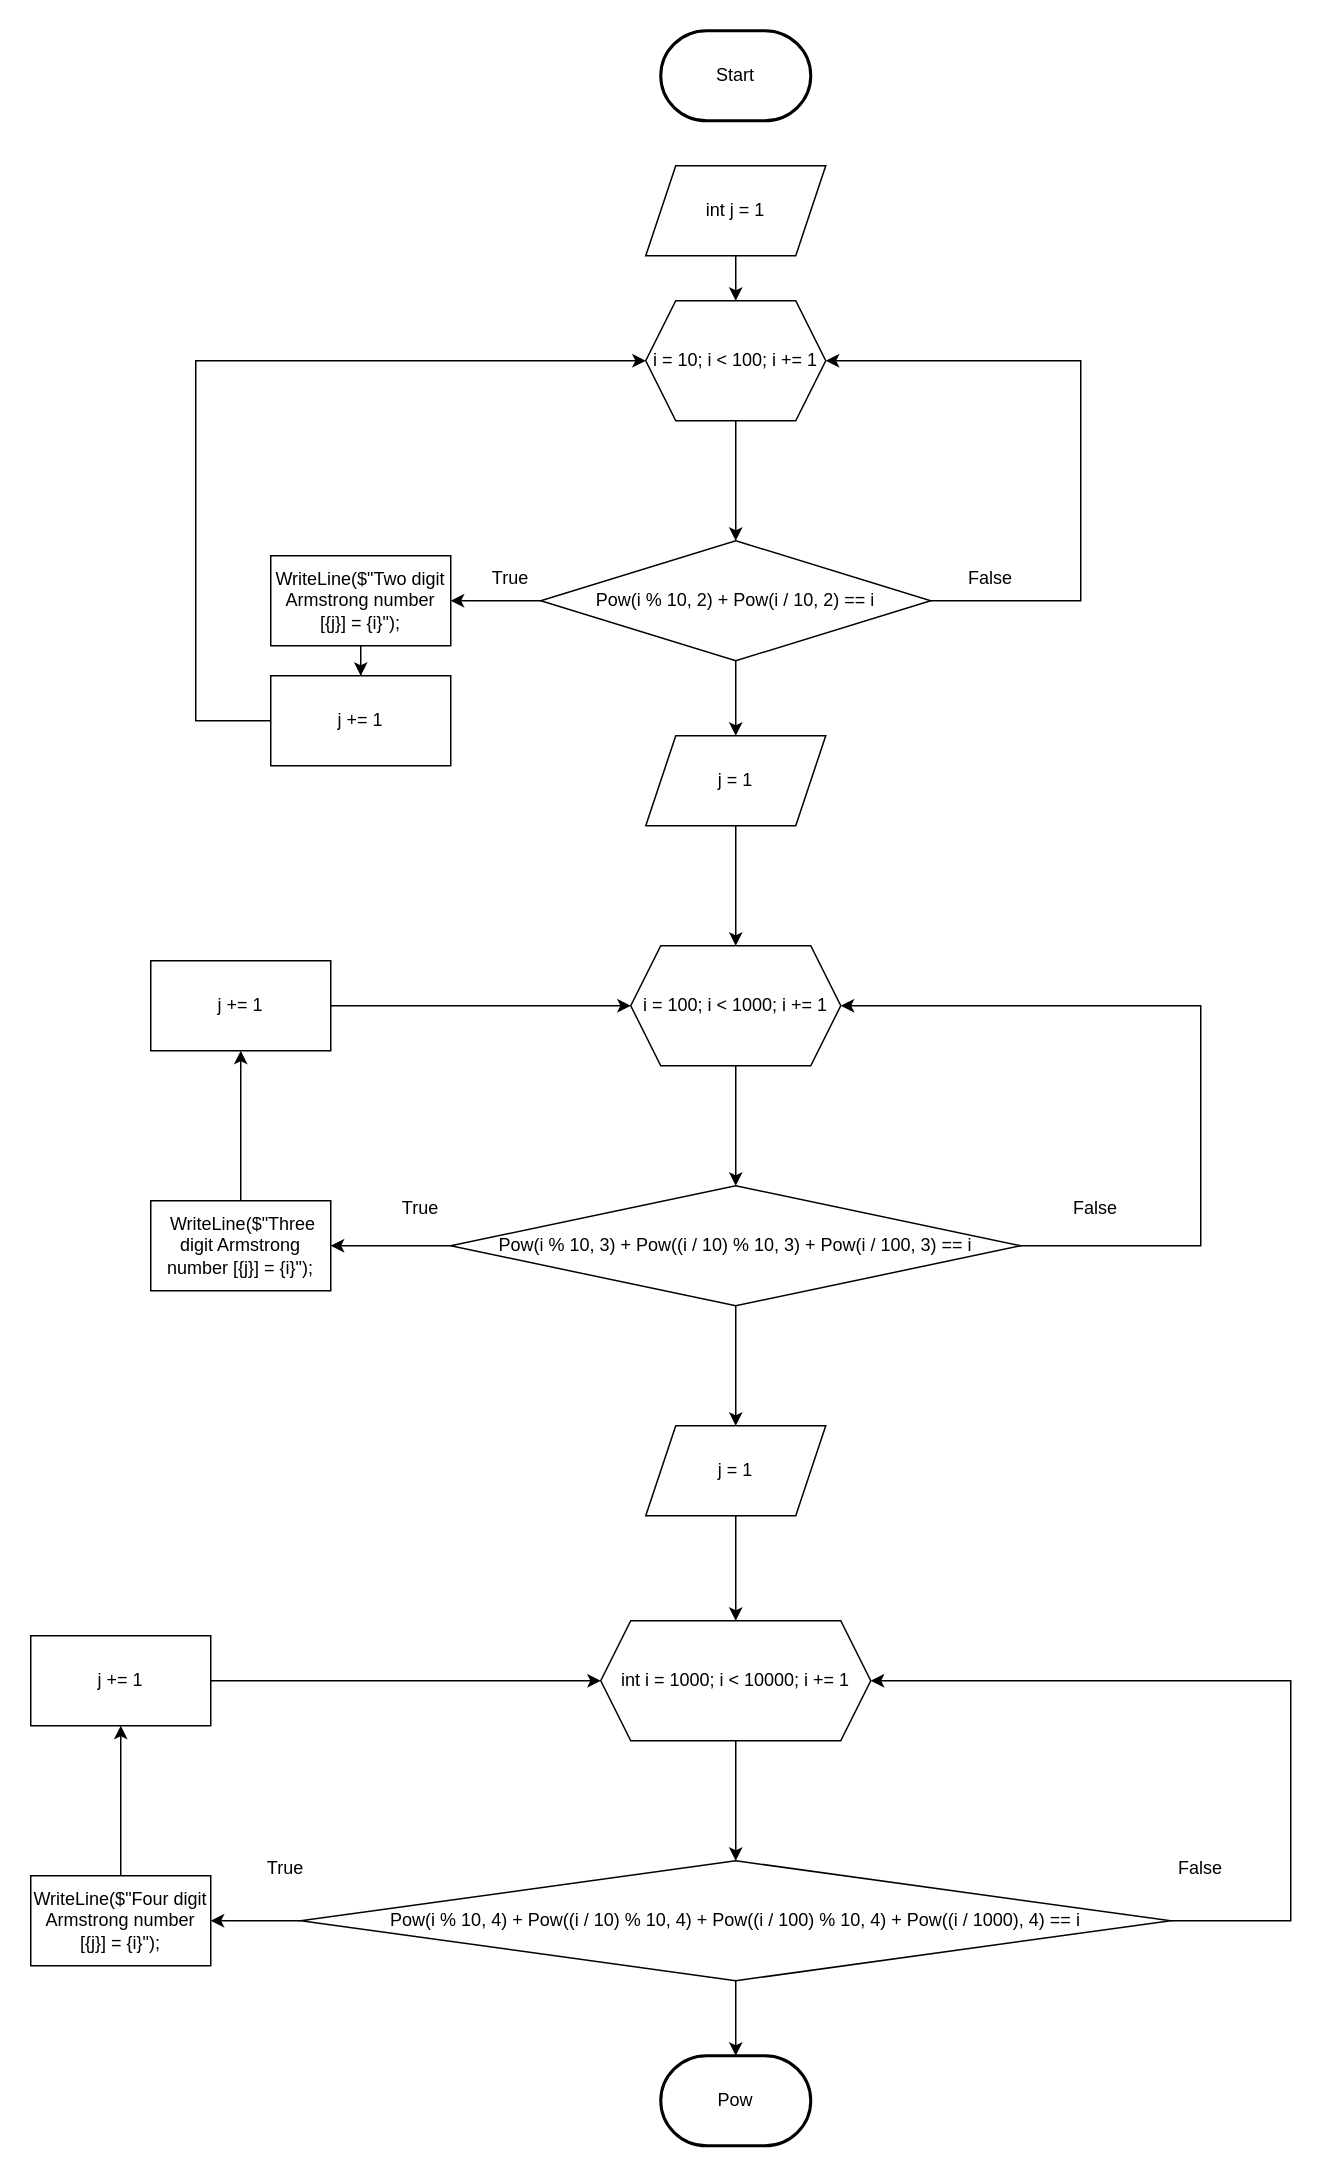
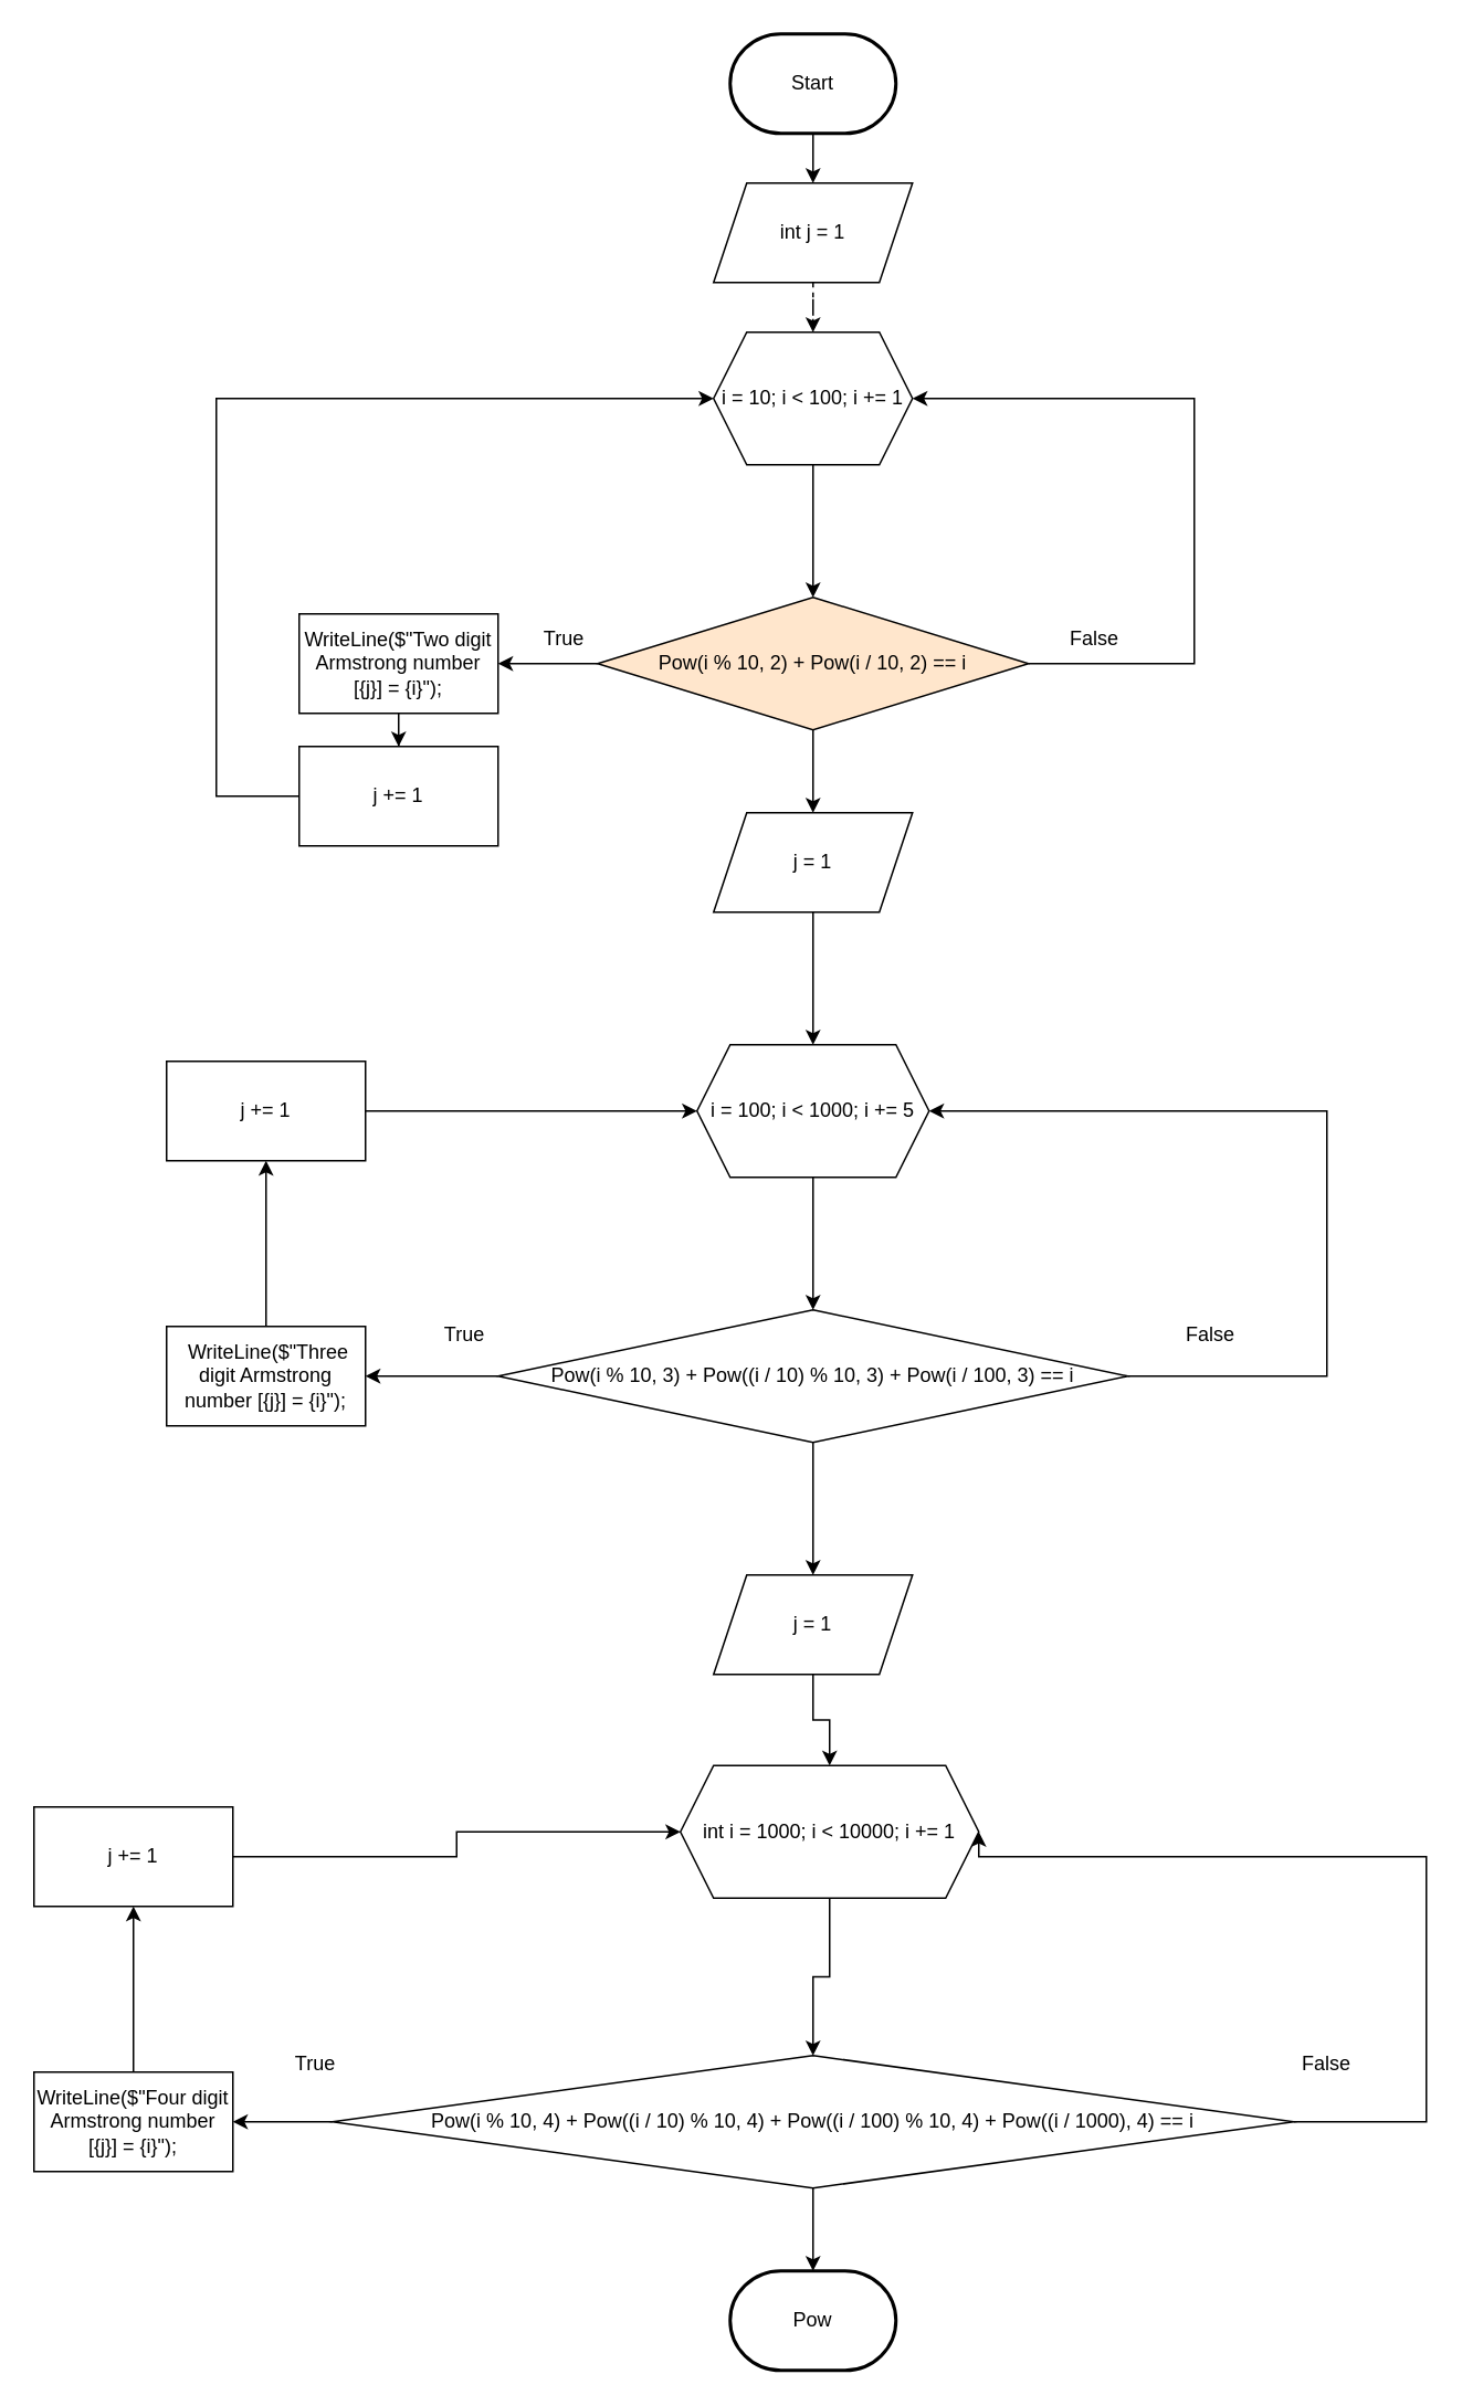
+ <mxCell id="2" value="" style="edgeStyle=orthogonalEdgeStyle;rounded=0;orthogonalLoop=1;jettySize=auto;html=1;" edge="1" parent="1" source="3" target="15"><mxGeometry relative="1" as="geometry" /></mxCell>
- <mxCell id="14" value="" style="edgeStyle=orthogonalEdgeStyle;rounded=0;orthogonalLoop=1;jettySize=auto;html=1;" edge="1" parent="1" source="15" target="5"><mxGeometry relative="1" as="geometry" /></mxCell>
+ <mxCell id="14" value="" style="edgeStyle=orthogonalEdgeStyle;rounded=0;orthogonalLoop=1;jettySize=auto;html=1;dashed=1;" edge="1" parent="1" source="15" target="5"><mxGeometry relative="1" as="geometry" /></mxCell>
- <mxCell id="9" value="Pow(i % 10, 2) + Pow(i / 10, 2) == i" style="rhombus;whiteSpace=wrap;html=1;" vertex="1" parent="1"><mxGeometry x="360" y="360" width="260" height="80" as="geometry" /></mxCell>
+ <mxCell id="9" value="Pow(i % 10, 2) + Pow(i / 10, 2) == i" style="rhombus;whiteSpace=wrap;html=1;fillColor=#ffe6cc;" vertex="1" parent="1"><mxGeometry x="360" y="360" width="260" height="80" as="geometry" /></mxCell>
- <mxCell id="19" value="i = 100; i &amp;lt; 1000; i += 1" style="shape=hexagon;perimeter=hexagonPerimeter2;whiteSpace=wrap;html=1;fixedSize=1;" vertex="1" parent="1"><mxGeometry x="420" y="630" width="140" height="80" as="geometry" /></mxCell>
+ <mxCell id="19" value="i = 100; i &amp;lt; 1000; i += 5" style="shape=hexagon;perimeter=hexagonPerimeter2;whiteSpace=wrap;html=1;fixedSize=1;" vertex="1" parent="1"><mxGeometry x="420" y="630" width="140" height="80" as="geometry" /></mxCell>
- <mxCell id="35" value="int i = 1000; i &amp;lt; 10000; i += 1" style="shape=hexagon;perimeter=hexagonPerimeter2;whiteSpace=wrap;html=1;fixedSize=1;" vertex="1" parent="1"><mxGeometry x="400" y="1080" width="180" height="80" as="geometry" /></mxCell>
+ <mxCell id="35" value="int i = 1000; i &amp;lt; 10000; i += 1" style="shape=hexagon;perimeter=hexagonPerimeter2;whiteSpace=wrap;html=1;fixedSize=1;" vertex="1" parent="1"><mxGeometry x="410" y="1065" width="180" height="80" as="geometry" /></mxCell>
